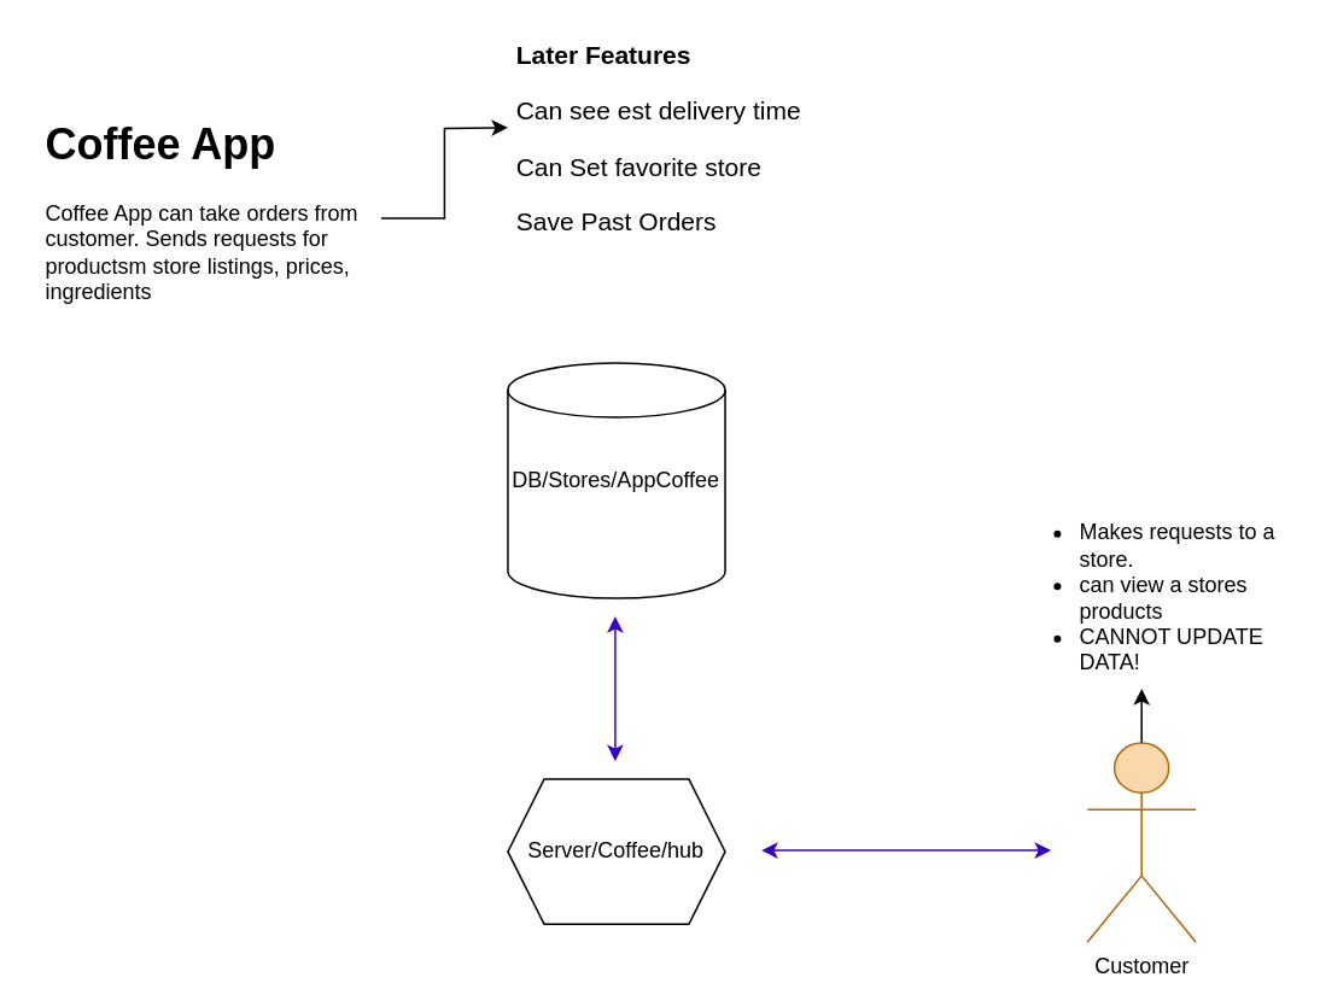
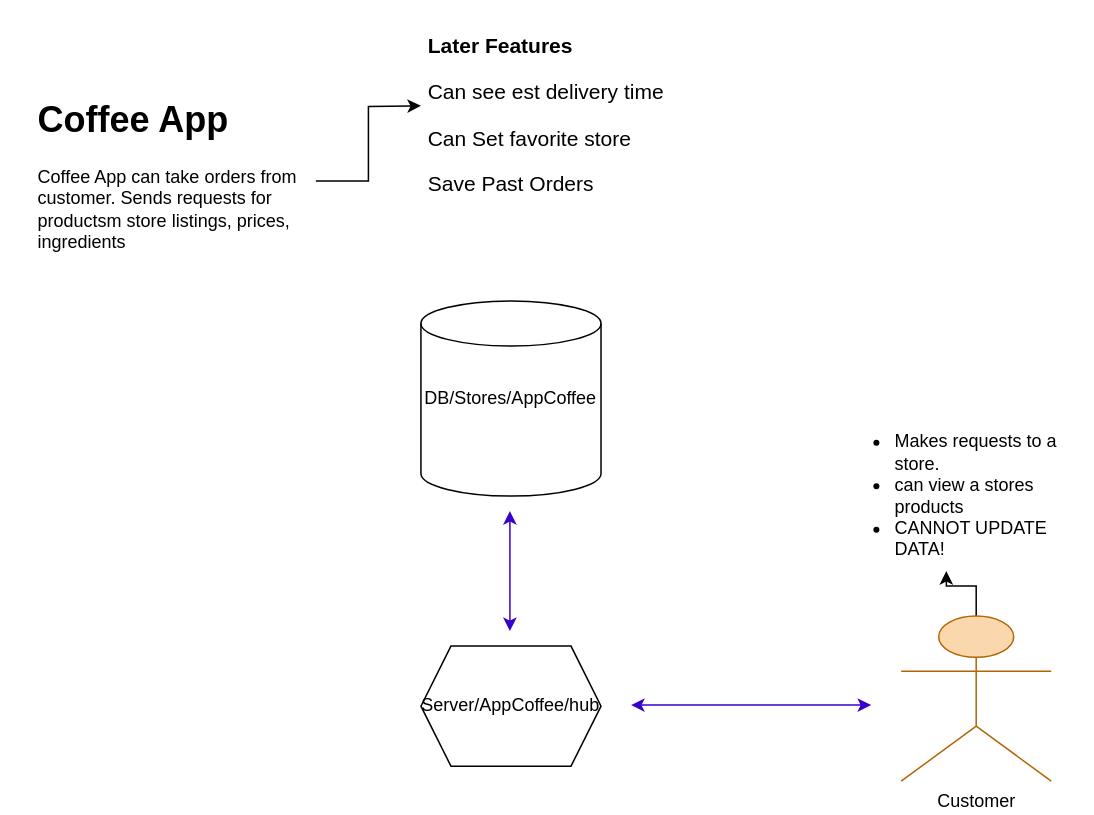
- <mxCell id="7" value="&lt;font color=&quot;#000000&quot;&gt;Customer&lt;/font&gt;" style="shape=umlActor;verticalLabelPosition=bottom;verticalAlign=top;html=1;outlineConnect=0;fillColor=#fad7ac;strokeColor=#b46504;" vertex="1" parent="1"><mxGeometry x="600" y="410" width="60" height="110" as="geometry" /></mxCell>
+ <mxCell id="7" value="&lt;font color=&quot;#000000&quot;&gt;Customer&lt;/font&gt;" style="shape=umlActor;verticalLabelPosition=bottom;verticalAlign=top;html=1;outlineConnect=0;fillColor=#fad7ac;strokeColor=#b46504;" vertex="1" parent="1"><mxGeometry x="600" y="410" width="100" height="110" as="geometry" /></mxCell>
- <mxCell id="3" value="Server/Coffee/hub" style="shape=hexagon;perimeter=hexagonPerimeter2;whiteSpace=wrap;html=1;fixedSize=1;" vertex="1" parent="1"><mxGeometry x="280" y="430" width="120" height="80" as="geometry" /></mxCell>
+ <mxCell id="3" value="Server/AppCoffee/hub" style="shape=hexagon;perimeter=hexagonPerimeter2;whiteSpace=wrap;html=1;fixedSize=1;" vertex="1" parent="1"><mxGeometry x="280" y="430" width="120" height="80" as="geometry" /></mxCell>
